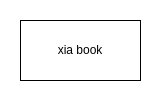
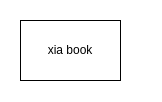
- <mxCell id="2" value="xia book" style="rounded=0;whiteSpace=wrap;html=1;" parent="1" vertex="1"><mxGeometry x="20" y="20" width="120" height="60" as="geometry" /></mxCell>
+ <mxCell id="2" value="xia book" style="rounded=0;whiteSpace=wrap;html=1;" parent="1" vertex="1"><mxGeometry x="20" y="20" width="100" height="60" as="geometry" /></mxCell>
